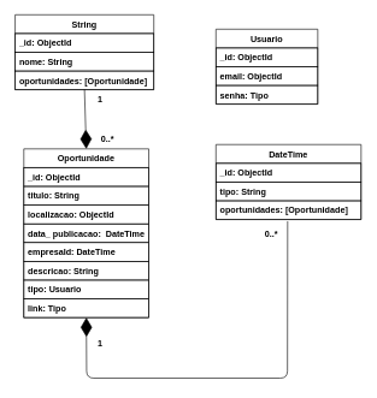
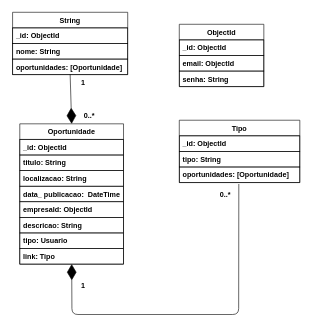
- <mxCell id="18" value="Usuario" style="swimlane;fontStyle=1;childLayout=stackLayout;horizontal=1;startSize=26;fillColor=none;horizontalStack=0;resizeParent=1;resizeParentMax=0;resizeLast=0;collapsible=1;marginBottom=0;fontColor=#000000;strokeColor=#000000;" parent="1" vertex="1"><mxGeometry x="298" y="40" width="141" height="104" as="geometry" /></mxCell>
+ <mxCell id="18" value="ObjectId" style="swimlane;fontStyle=1;childLayout=stackLayout;horizontal=1;startSize=26;fillColor=none;horizontalStack=0;resizeParent=1;resizeParentMax=0;resizeLast=0;collapsible=1;marginBottom=0;fontColor=#000000;strokeColor=#000000;" parent="1" vertex="1"><mxGeometry x="298" y="40" width="141" height="104" as="geometry" /></mxCell>
- <mxCell id="21" value="senha: Tipo" style="text;strokeColor=#000000;fillColor=none;align=left;verticalAlign=top;spacingLeft=4;spacingRight=4;overflow=hidden;rotatable=0;points=[[0,0.5],[1,0.5]];portConstraint=eastwest;fontColor=#000000;fontStyle=1" parent="18" vertex="1"><mxGeometry y="78" width="141" height="26" as="geometry" /></mxCell>
+ <mxCell id="21" value="senha: String" style="text;strokeColor=#000000;fillColor=none;align=left;verticalAlign=top;spacingLeft=4;spacingRight=4;overflow=hidden;rotatable=0;points=[[0,0.5],[1,0.5]];portConstraint=eastwest;fontColor=#000000;fontStyle=1" parent="18" vertex="1"><mxGeometry y="78" width="141" height="26" as="geometry" /></mxCell>
- <mxCell id="22" value="DateTime" style="swimlane;fontStyle=1;childLayout=stackLayout;horizontal=1;startSize=26;fillColor=none;horizontalStack=0;resizeParent=1;resizeParentMax=0;resizeLast=0;collapsible=1;marginBottom=0;fontColor=#000000;strokeColor=#000000;" parent="1" vertex="1"><mxGeometry x="298" y="200" width="201" height="104" as="geometry" /></mxCell>
+ <mxCell id="22" value="Tipo" style="swimlane;fontStyle=1;childLayout=stackLayout;horizontal=1;startSize=26;fillColor=none;horizontalStack=0;resizeParent=1;resizeParentMax=0;resizeLast=0;collapsible=1;marginBottom=0;fontColor=#000000;strokeColor=#000000;" parent="1" vertex="1"><mxGeometry x="298" y="200" width="201" height="104" as="geometry" /></mxCell>
- <mxCell id="9" value="localizacao: ObjectId" style="text;strokeColor=#000000;fillColor=none;align=left;verticalAlign=top;spacingLeft=4;spacingRight=4;overflow=hidden;rotatable=0;points=[[0,0.5],[1,0.5]];portConstraint=eastwest;fontColor=#000000;fontStyle=1" parent="6" vertex="1"><mxGeometry y="78" width="173" height="26" as="geometry" /></mxCell>
+ <mxCell id="9" value="localizacao: String" style="text;strokeColor=#000000;fillColor=none;align=left;verticalAlign=top;spacingLeft=4;spacingRight=4;overflow=hidden;rotatable=0;points=[[0,0.5],[1,0.5]];portConstraint=eastwest;fontColor=#000000;fontStyle=1" parent="6" vertex="1"><mxGeometry y="78" width="173" height="26" as="geometry" /></mxCell>
- <mxCell id="11" value="empresaId: DateTime" style="text;strokeColor=#000000;fillColor=none;align=left;verticalAlign=top;spacingLeft=4;spacingRight=4;overflow=hidden;rotatable=0;points=[[0,0.5],[1,0.5]];portConstraint=eastwest;fontColor=#000000;fontStyle=1" parent="6" vertex="1"><mxGeometry y="130" width="173" height="26" as="geometry" /></mxCell>
+ <mxCell id="11" value="empresaId: ObjectId" style="text;strokeColor=#000000;fillColor=none;align=left;verticalAlign=top;spacingLeft=4;spacingRight=4;overflow=hidden;rotatable=0;points=[[0,0.5],[1,0.5]];portConstraint=eastwest;fontColor=#000000;fontStyle=1" parent="6" vertex="1"><mxGeometry y="130" width="173" height="26" as="geometry" /></mxCell>
